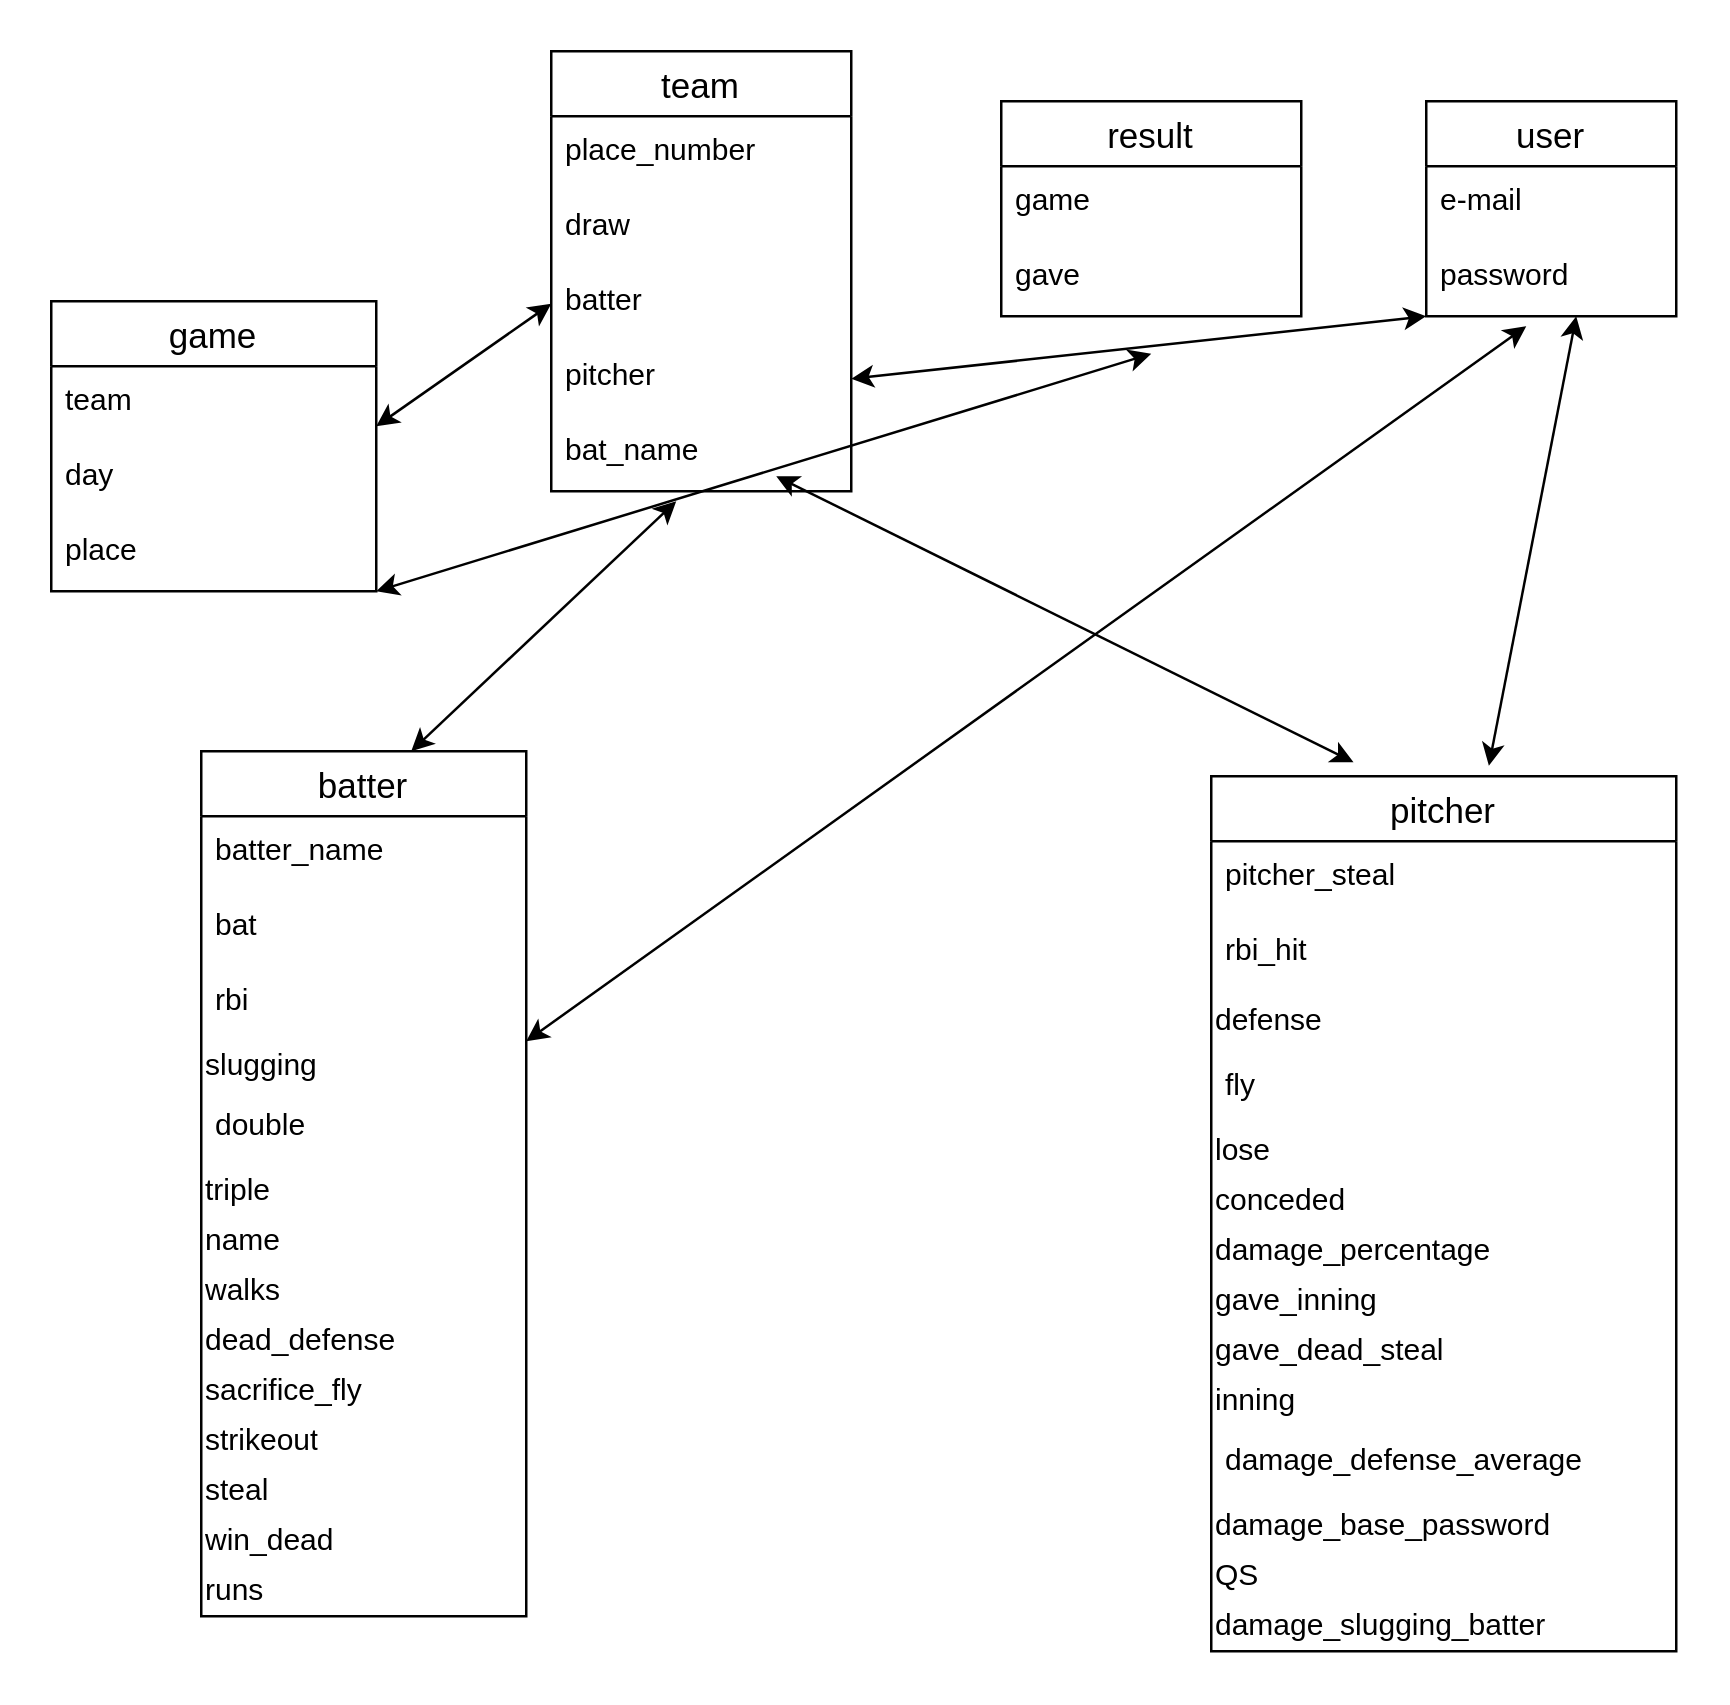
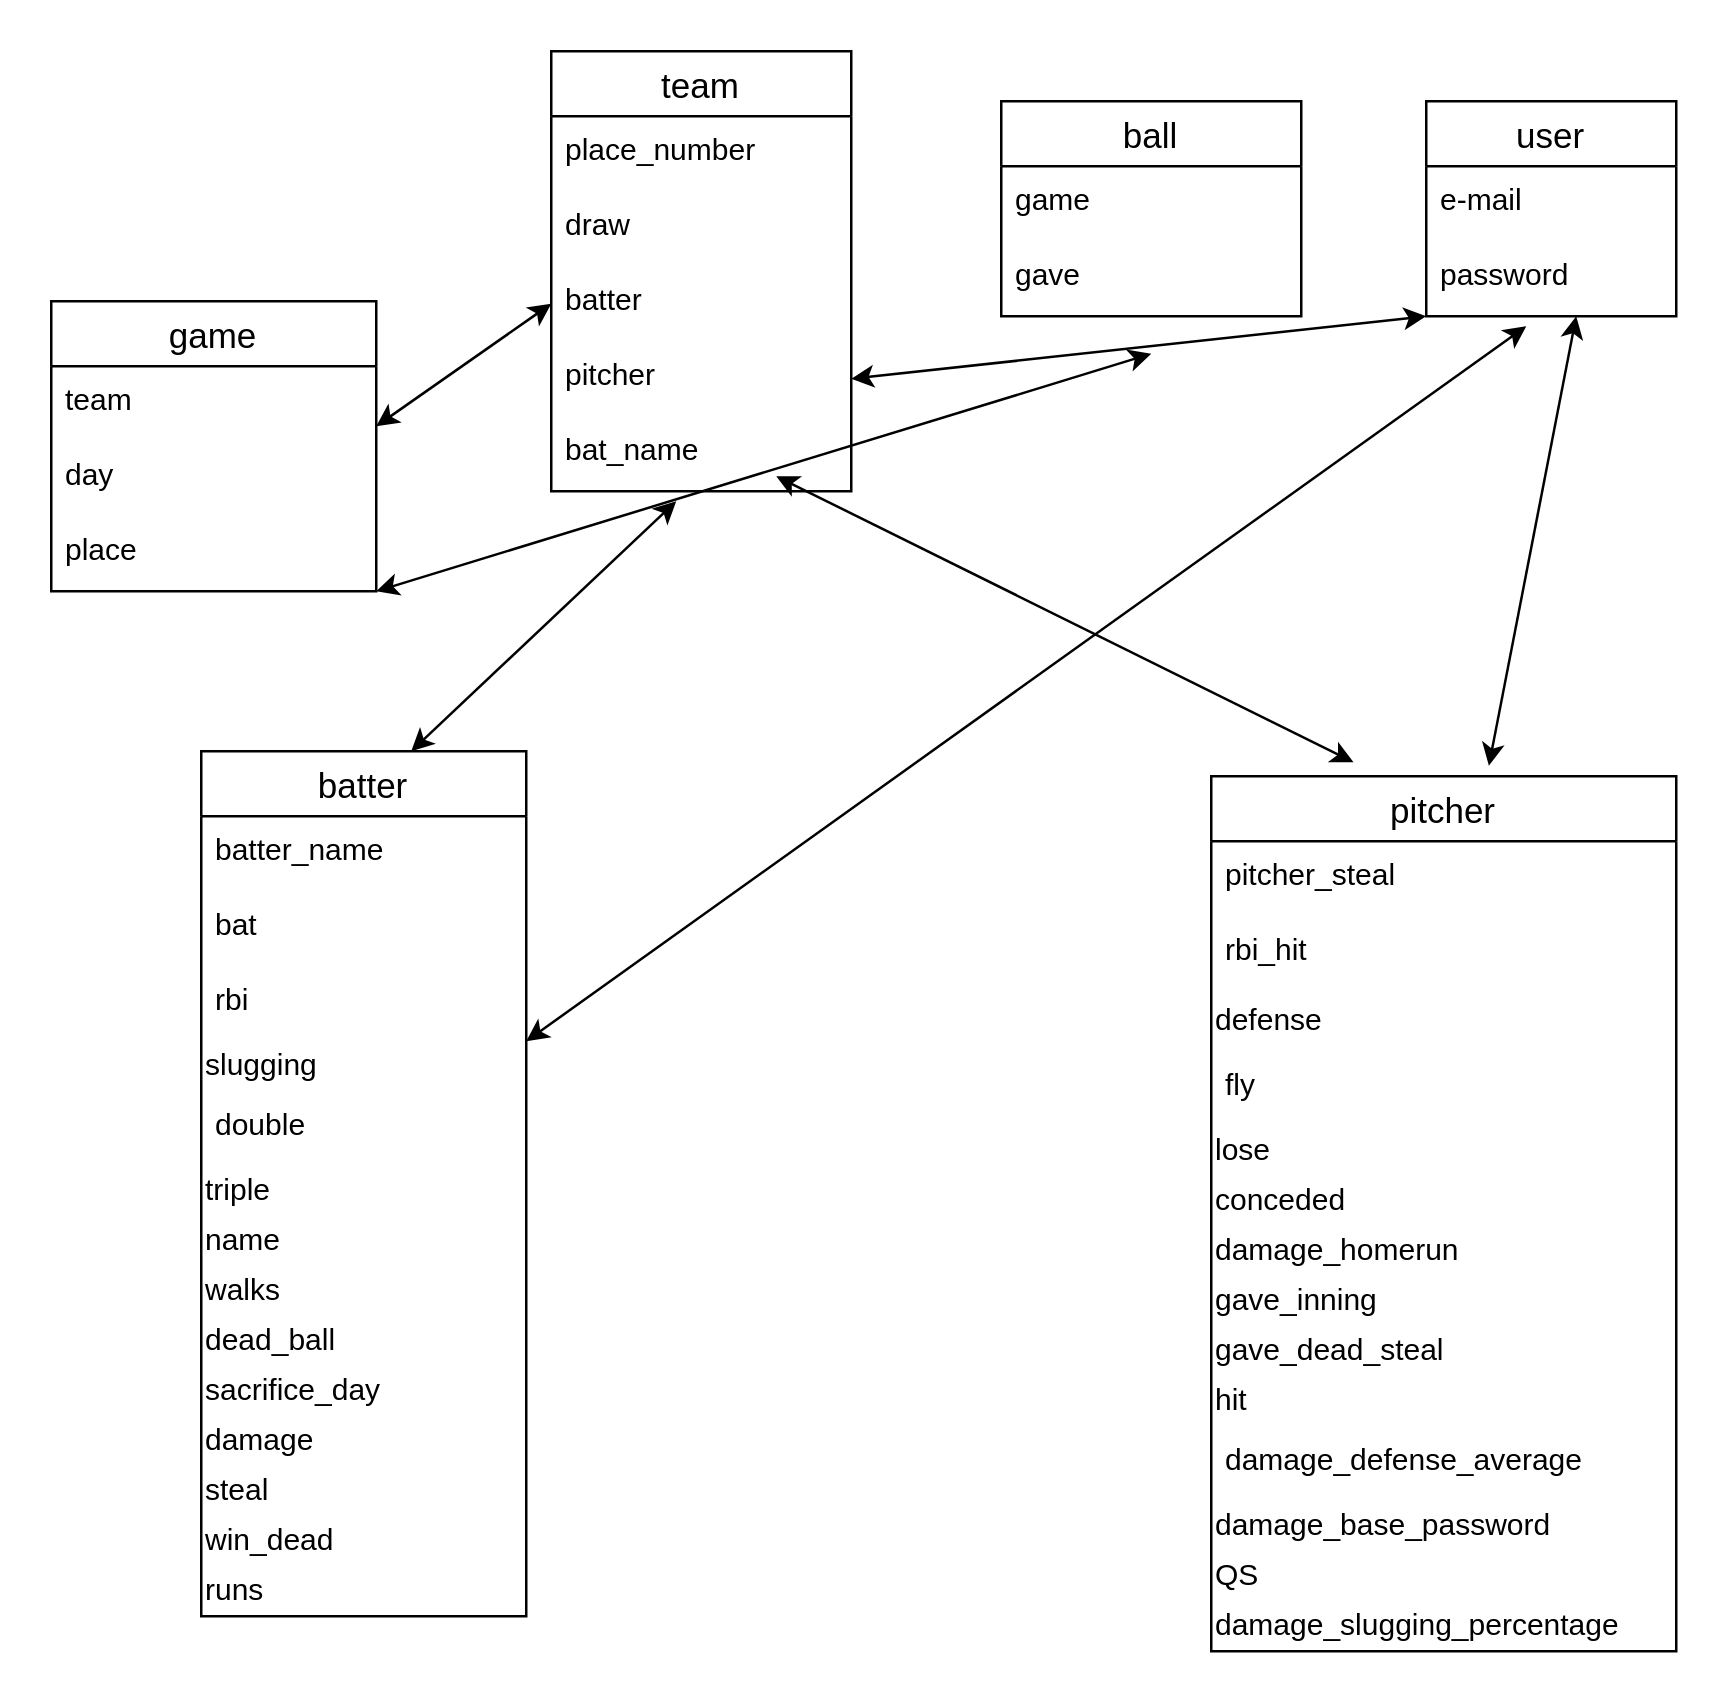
- <mxCell id="24" value="result" style="swimlane;fontStyle=0;childLayout=stackLayout;horizontal=1;startSize=26;horizontalStack=0;resizeParent=1;resizeParentMax=0;resizeLast=0;collapsible=1;marginBottom=0;align=center;fontSize=14;" parent="1" vertex="1"><mxGeometry x="400" width="120" height="86" as="geometry" y="40" /></mxCell>
+ <mxCell id="24" value="ball" style="swimlane;fontStyle=0;childLayout=stackLayout;horizontal=1;startSize=26;horizontalStack=0;resizeParent=1;resizeParentMax=0;resizeLast=0;collapsible=1;marginBottom=0;align=center;fontSize=14;" parent="1" vertex="1"><mxGeometry x="400" width="120" height="86" as="geometry" y="40" /></mxCell>
- <mxCell id="9" value="damage_percentage" style="text;html=1;strokeColor=none;fillColor=none;align=left;verticalAlign=middle;whiteSpace=wrap;overflow=hidden;" parent="2" vertex="1"><mxGeometry y="180" width="186" height="20" as="geometry" /></mxCell>
+ <mxCell id="9" value="damage_homerun" style="text;html=1;strokeColor=none;fillColor=none;align=left;verticalAlign=middle;whiteSpace=wrap;overflow=hidden;" parent="2" vertex="1"><mxGeometry y="180" width="186" height="20" as="geometry" /></mxCell>
- <mxCell id="42" value="dead_defense" style="text;html=1;strokeColor=none;fillColor=none;align=left;verticalAlign=middle;whiteSpace=wrap;overflow=hidden;" parent="33" vertex="1"><mxGeometry y="226" width="130" height="20" as="geometry" /></mxCell>
+ <mxCell id="42" value="dead_ball" style="text;html=1;strokeColor=none;fillColor=none;align=left;verticalAlign=middle;whiteSpace=wrap;overflow=hidden;" parent="33" vertex="1"><mxGeometry y="226" width="130" height="20" as="geometry" /></mxCell>
- <mxCell id="43" value="sacrifice_fly" style="text;html=1;strokeColor=none;fillColor=none;align=left;verticalAlign=middle;whiteSpace=wrap;overflow=hidden;" parent="33" vertex="1"><mxGeometry y="246" width="130" height="20" as="geometry" /></mxCell>
+ <mxCell id="43" value="sacrifice_day" style="text;html=1;strokeColor=none;fillColor=none;align=left;verticalAlign=middle;whiteSpace=wrap;overflow=hidden;" parent="33" vertex="1"><mxGeometry y="246" width="130" height="20" as="geometry" /></mxCell>
- <mxCell id="12" value="inning" style="text;html=1;strokeColor=none;fillColor=none;align=left;verticalAlign=middle;whiteSpace=wrap;overflow=hidden;" parent="2" vertex="1"><mxGeometry y="240" width="186" height="20" as="geometry" /></mxCell>
+ <mxCell id="12" value="hit" style="text;html=1;strokeColor=none;fillColor=none;align=left;verticalAlign=middle;whiteSpace=wrap;overflow=hidden;" parent="2" vertex="1"><mxGeometry y="240" width="186" height="20" as="geometry" /></mxCell>
- <mxCell id="44" value="strikeout" style="text;html=1;strokeColor=none;fillColor=none;align=left;verticalAlign=middle;whiteSpace=wrap;overflow=hidden;" parent="33" vertex="1"><mxGeometry y="266" width="130" height="20" as="geometry" /></mxCell>
+ <mxCell id="44" value="damage" style="text;html=1;strokeColor=none;fillColor=none;align=left;verticalAlign=middle;whiteSpace=wrap;overflow=hidden;" parent="33" vertex="1"><mxGeometry y="266" width="130" height="20" as="geometry" /></mxCell>
- <mxCell id="16" value="damage_slugging_batter" style="text;html=1;strokeColor=none;fillColor=none;align=left;verticalAlign=middle;whiteSpace=wrap;overflow=hidden;" parent="2" vertex="1"><mxGeometry y="330" width="186" height="20" as="geometry" /></mxCell>
+ <mxCell id="16" value="damage_slugging_percentage" style="text;html=1;strokeColor=none;fillColor=none;align=left;verticalAlign=middle;whiteSpace=wrap;overflow=hidden;" parent="2" vertex="1"><mxGeometry y="330" width="186" height="20" as="geometry" /></mxCell>
